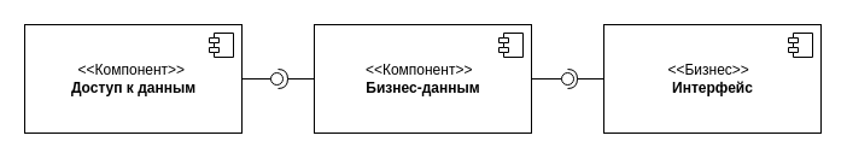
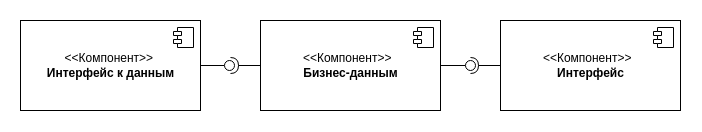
- <mxCell id="6" value="&amp;lt;&amp;lt;Компонент&amp;gt;&amp;gt;&amp;nbsp;&lt;br&gt;&lt;b&gt;Доступ к данным&lt;/b&gt;" style="html=1;dropTarget=0;" vertex="1" parent="1"><mxGeometry x="20" y="20" width="180" height="90" as="geometry" /></mxCell>
+ <mxCell id="6" value="&amp;lt;&amp;lt;Компонент&amp;gt;&amp;gt;&amp;nbsp;&lt;br&gt;&lt;b&gt;Интерфейс к данным&lt;/b&gt;" style="html=1;dropTarget=0;" vertex="1" parent="1"><mxGeometry x="20" y="20" width="180" height="90" as="geometry" /></mxCell>
- <mxCell id="4" value="&amp;lt;&amp;lt;Бизнес&amp;gt;&amp;gt;&amp;nbsp;&amp;nbsp;&lt;br&gt;&lt;b&gt;Интерфейс&lt;/b&gt;" style="html=1;dropTarget=0;" vertex="1" parent="1"><mxGeometry x="500" y="20" width="180" height="90" as="geometry" /></mxCell>
+ <mxCell id="4" value="&amp;lt;&amp;lt;Компонент&amp;gt;&amp;gt;&amp;nbsp;&amp;nbsp;&lt;br&gt;&lt;b&gt;Интерфейс&lt;/b&gt;" style="html=1;dropTarget=0;" vertex="1" parent="1"><mxGeometry x="500" y="20" width="180" height="90" as="geometry" /></mxCell>
